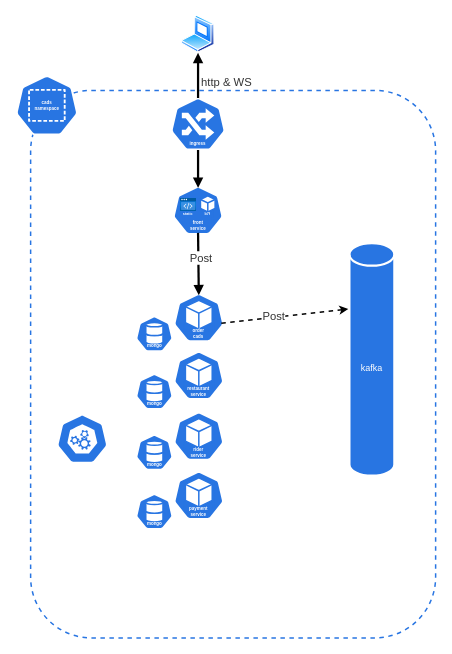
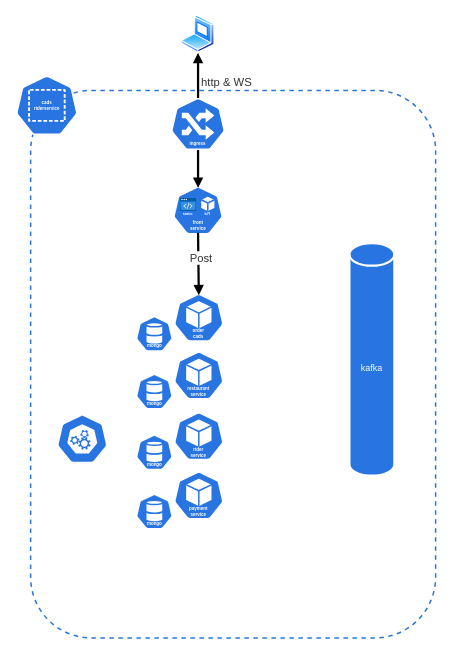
- <mxCell id="60" value="cads&lt;br&gt;namespace" style="text;html=1;strokeColor=none;fillColor=none;align=center;verticalAlign=middle;rounded=0;shadow=0;sketch=0;fontSize=6;fontColor=#FFFFFF;fontStyle=1;spacing=0;whiteSpace=wrap;" parent="1" vertex="1"><mxGeometry x="31.66" y="125" width="60" height="30" as="geometry" /></mxCell>
+ <mxCell id="60" value="cads&lt;br&gt;riderservice" style="text;html=1;strokeColor=none;fillColor=none;align=center;verticalAlign=middle;rounded=0;shadow=0;sketch=0;fontSize=6;fontColor=#FFFFFF;fontStyle=1;spacing=0;whiteSpace=wrap;" parent="1" vertex="1"><mxGeometry x="31.66" y="125" width="60" height="30" as="geometry" /></mxCell>
- <mxCell id="62" value="" style="endArrow=classic;html=1;rounded=0;fontSize=5;fontColor=#FFFFFF;strokeWidth=2;entryX=-0.023;entryY=0.283;entryDx=0;entryDy=0;entryPerimeter=0;exitX=1;exitY=0;exitDx=0;exitDy=0;dashed=1;" parent="1" source="22" target="3" edge="1"><mxGeometry width="50" height="50" relative="1" as="geometry"><mxPoint x="275" y="540" as="sourcePoint" /><mxPoint x="325" y="490" as="targetPoint" /></mxGeometry></mxCell>
- <mxCell id="63" value="&lt;font style=&quot;font-size: 15px&quot;&gt;Post&lt;/font&gt;" style="edgeLabel;html=1;align=center;verticalAlign=middle;resizable=0;points=[];fontSize=5;fontColor=#333333;" parent="62" vertex="1" connectable="0"><mxGeometry x="-0.177" y="2" relative="1" as="geometry"><mxPoint as="offset" /></mxGeometry></mxCell>
